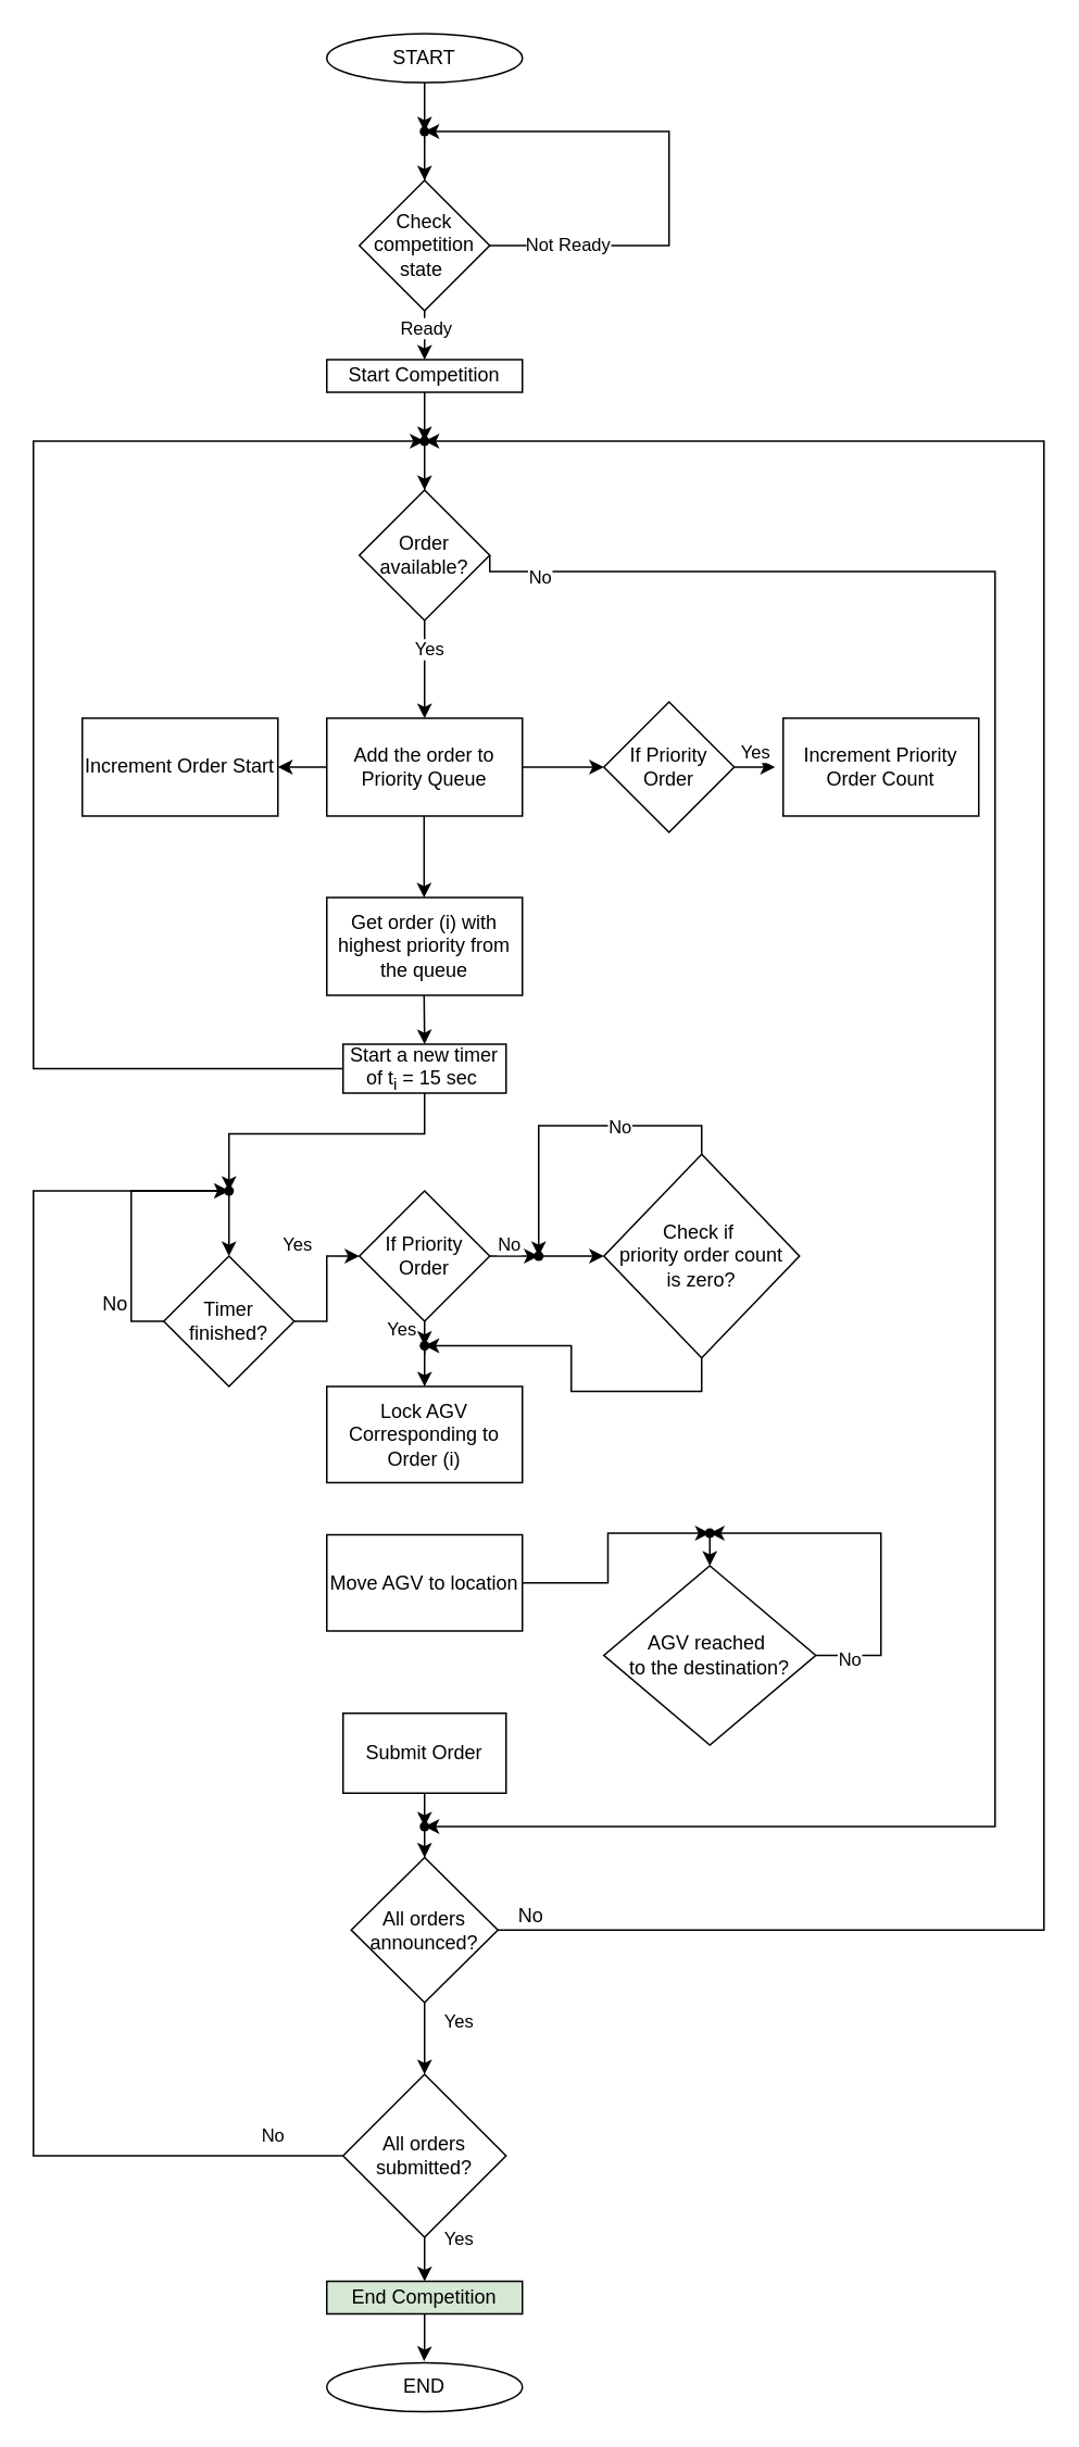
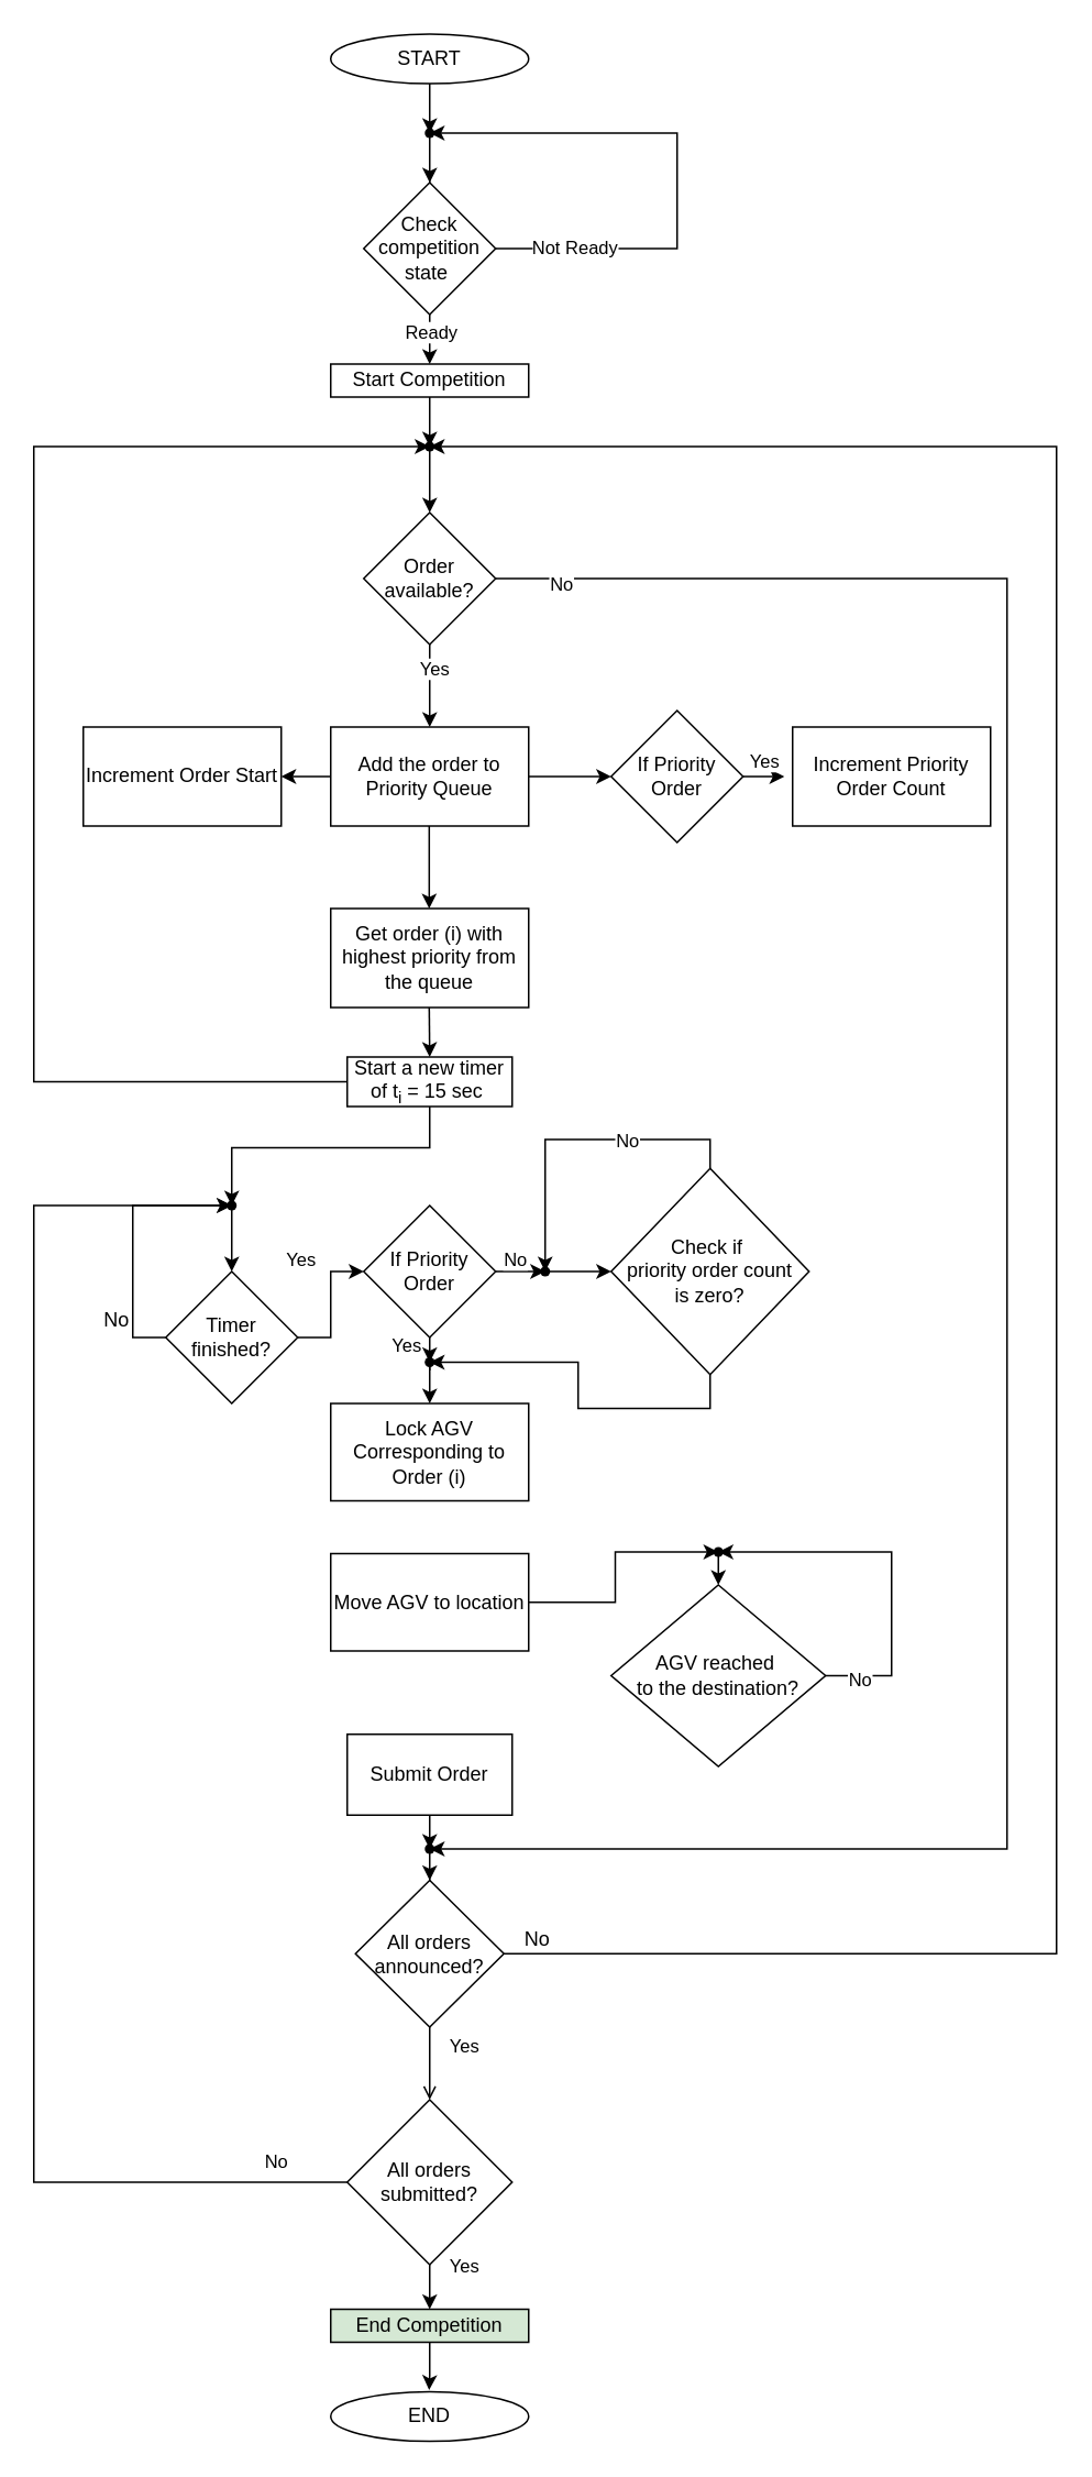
- <mxCell id="14" value="Order available?" style="rhombus;whiteSpace=wrap;html=1;" parent="1" vertex="1"><mxGeometry x="220" y="300" width="80" height="80" as="geometry" /></mxCell>
+ <mxCell id="14" value="Order available?" style="rhombus;whiteSpace=wrap;html=1;" parent="1" vertex="1"><mxGeometry x="220" y="310" width="80" height="80" as="geometry" /></mxCell>
- <mxCell id="28" value="" style="edgeStyle=orthogonalEdgeStyle;rounded=0;orthogonalLoop=1;jettySize=auto;html=1;" parent="1" source="32" target="35" edge="1"><mxGeometry relative="1" as="geometry" /></mxCell>
+ <mxCell id="28" value="" style="edgeStyle=orthogonalEdgeStyle;rounded=0;orthogonalLoop=1;jettySize=auto;html=1;endArrow=open;" parent="1" source="32" target="35" edge="1"><mxGeometry relative="1" as="geometry" /></mxCell>
